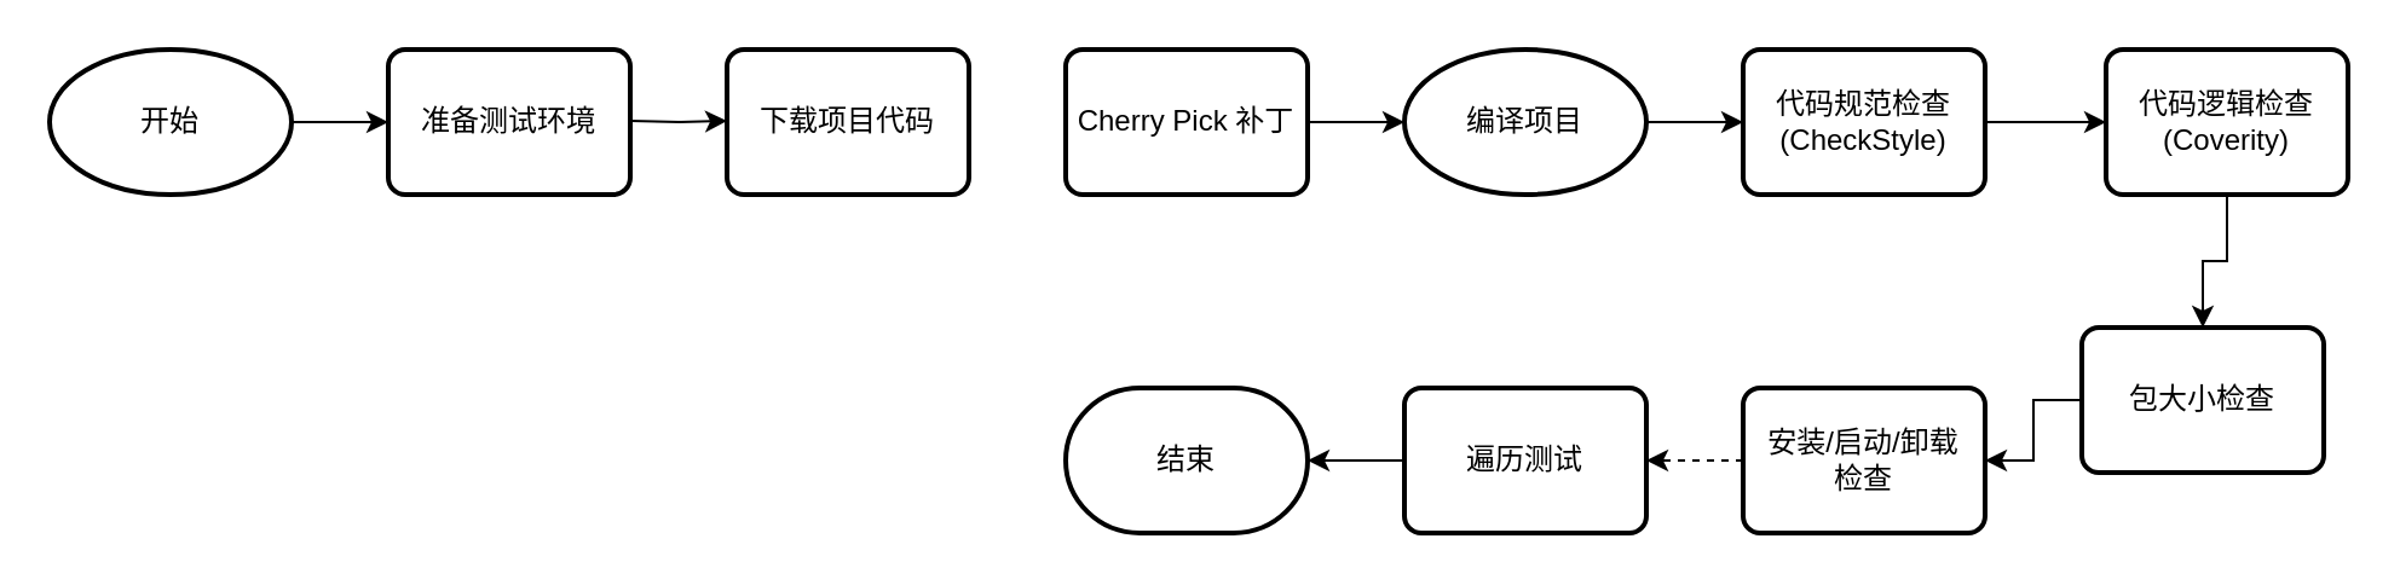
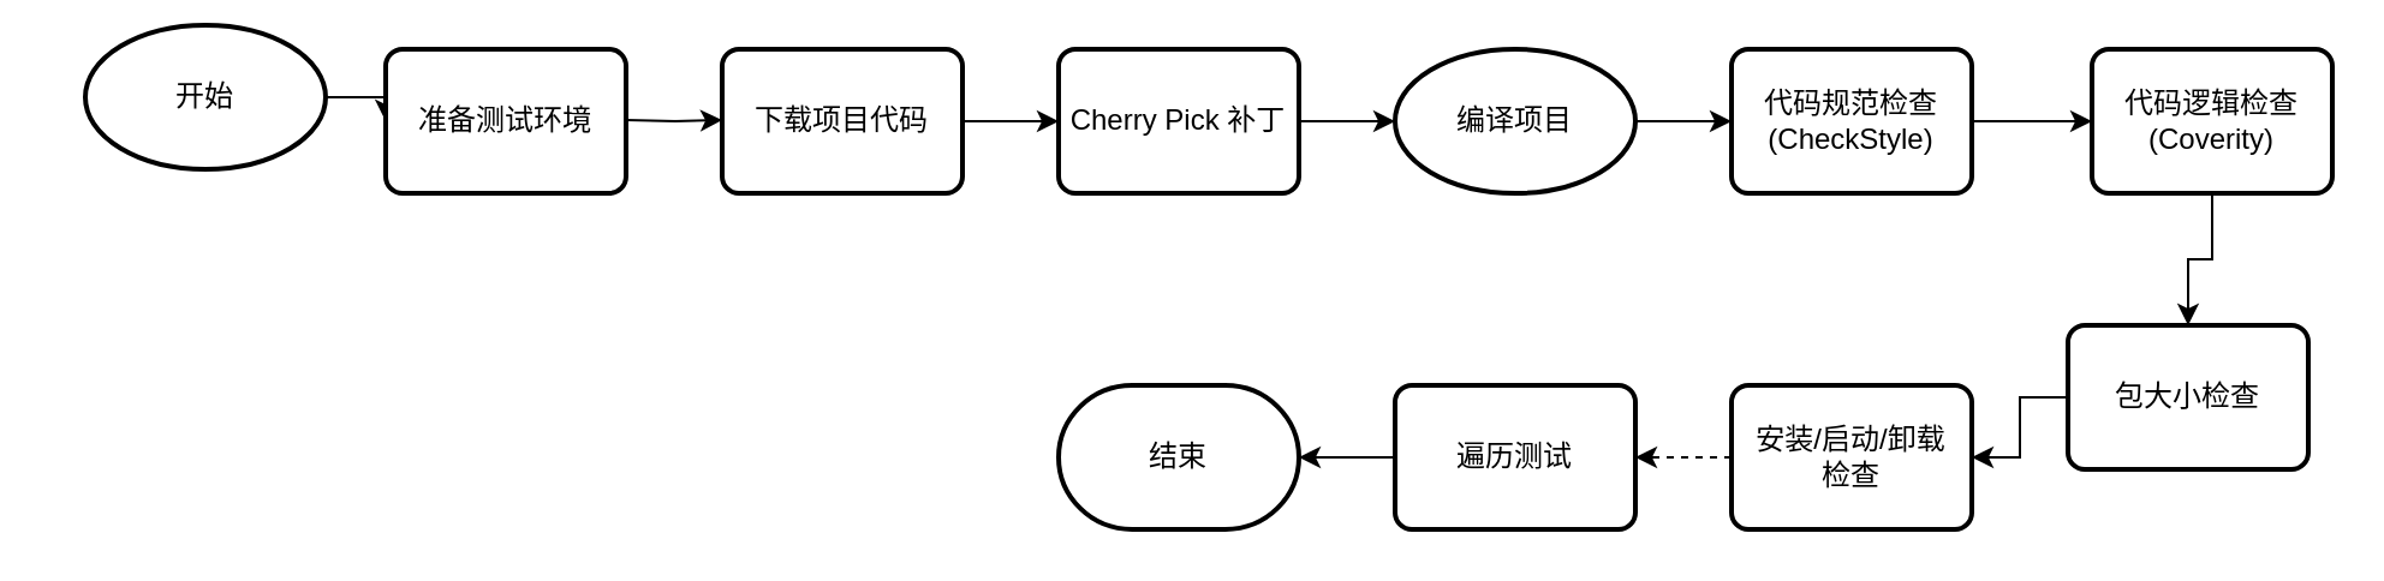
- <mxCell id="3" value="开始" style="strokeWidth=2;html=1;shape=mxgraph.flowchart.start_1;whiteSpace=wrap;" vertex="1" parent="1"><mxGeometry x="20" y="20" width="100" height="60" as="geometry" /></mxCell>
+ <mxCell id="3" value="开始" style="strokeWidth=2;html=1;shape=mxgraph.flowchart.start_1;whiteSpace=wrap;" vertex="1" parent="1"><mxGeometry x="35" y="10" width="100" height="60" as="geometry" /></mxCell>
+ <mxCell id="4" value="" style="edgeStyle=orthogonalEdgeStyle;rounded=0;orthogonalLoop=1;jettySize=auto;html=1;" edge="1" parent="1" source="5" target="7"><mxGeometry relative="1" as="geometry" /></mxCell>
